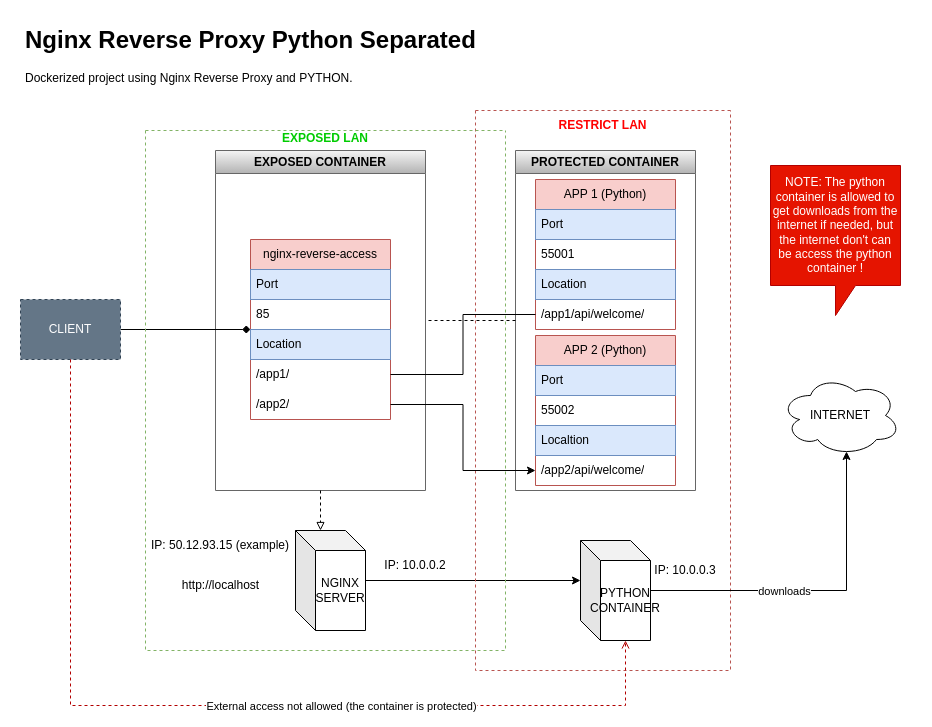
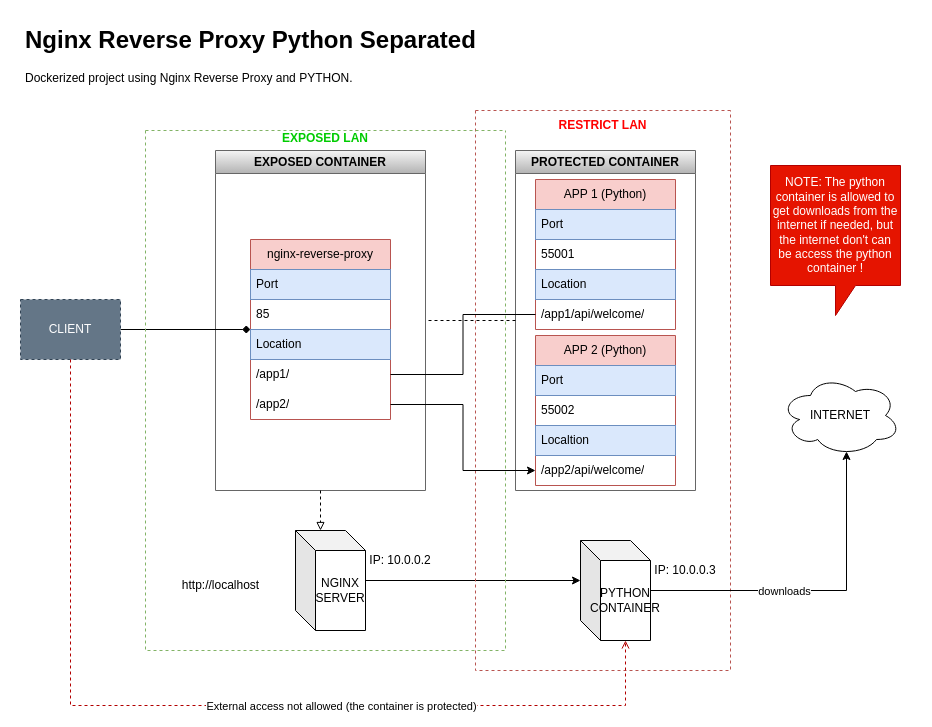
- <mxCell id="28" value="nginx-reverse-access" style="swimlane;fontStyle=0;childLayout=stackLayout;horizontal=1;startSize=30;horizontalStack=0;resizeParent=1;resizeParentMax=0;resizeLast=0;collapsible=1;marginBottom=0;whiteSpace=wrap;html=1;fillColor=#f8cecc;strokeColor=#b85450;" parent="27" vertex="1"><mxGeometry x="105" y="109" width="140" height="180" as="geometry" /></mxCell>
+ <mxCell id="28" value="nginx-reverse-proxy" style="swimlane;fontStyle=0;childLayout=stackLayout;horizontal=1;startSize=30;horizontalStack=0;resizeParent=1;resizeParentMax=0;resizeLast=0;collapsible=1;marginBottom=0;whiteSpace=wrap;html=1;fillColor=#f8cecc;strokeColor=#b85450;" parent="27" vertex="1"><mxGeometry x="105" y="109" width="140" height="180" as="geometry" /></mxCell>
- <mxCell id="9" value="IP: 50.12.93.15 (example)" style="text;html=1;strokeColor=none;fillColor=none;align=center;verticalAlign=middle;whiteSpace=wrap;rounded=0;" parent="1" vertex="1"><mxGeometry x="145" y="530" width="150" height="30" as="geometry" /></mxCell>
- <mxCell id="8" value="IP: 10.0.0.2" style="text;html=1;strokeColor=none;fillColor=none;align=center;verticalAlign=middle;whiteSpace=wrap;rounded=0;" parent="1" vertex="1"><mxGeometry x="380" y="555" width="70" height="20" as="geometry" /></mxCell>
+ <mxCell id="8" value="IP: 10.0.0.2" style="text;html=1;strokeColor=none;fillColor=none;align=center;verticalAlign=middle;whiteSpace=wrap;rounded=0;" parent="1" vertex="1"><mxGeometry x="365" y="550" width="70" height="20" as="geometry" /></mxCell>
